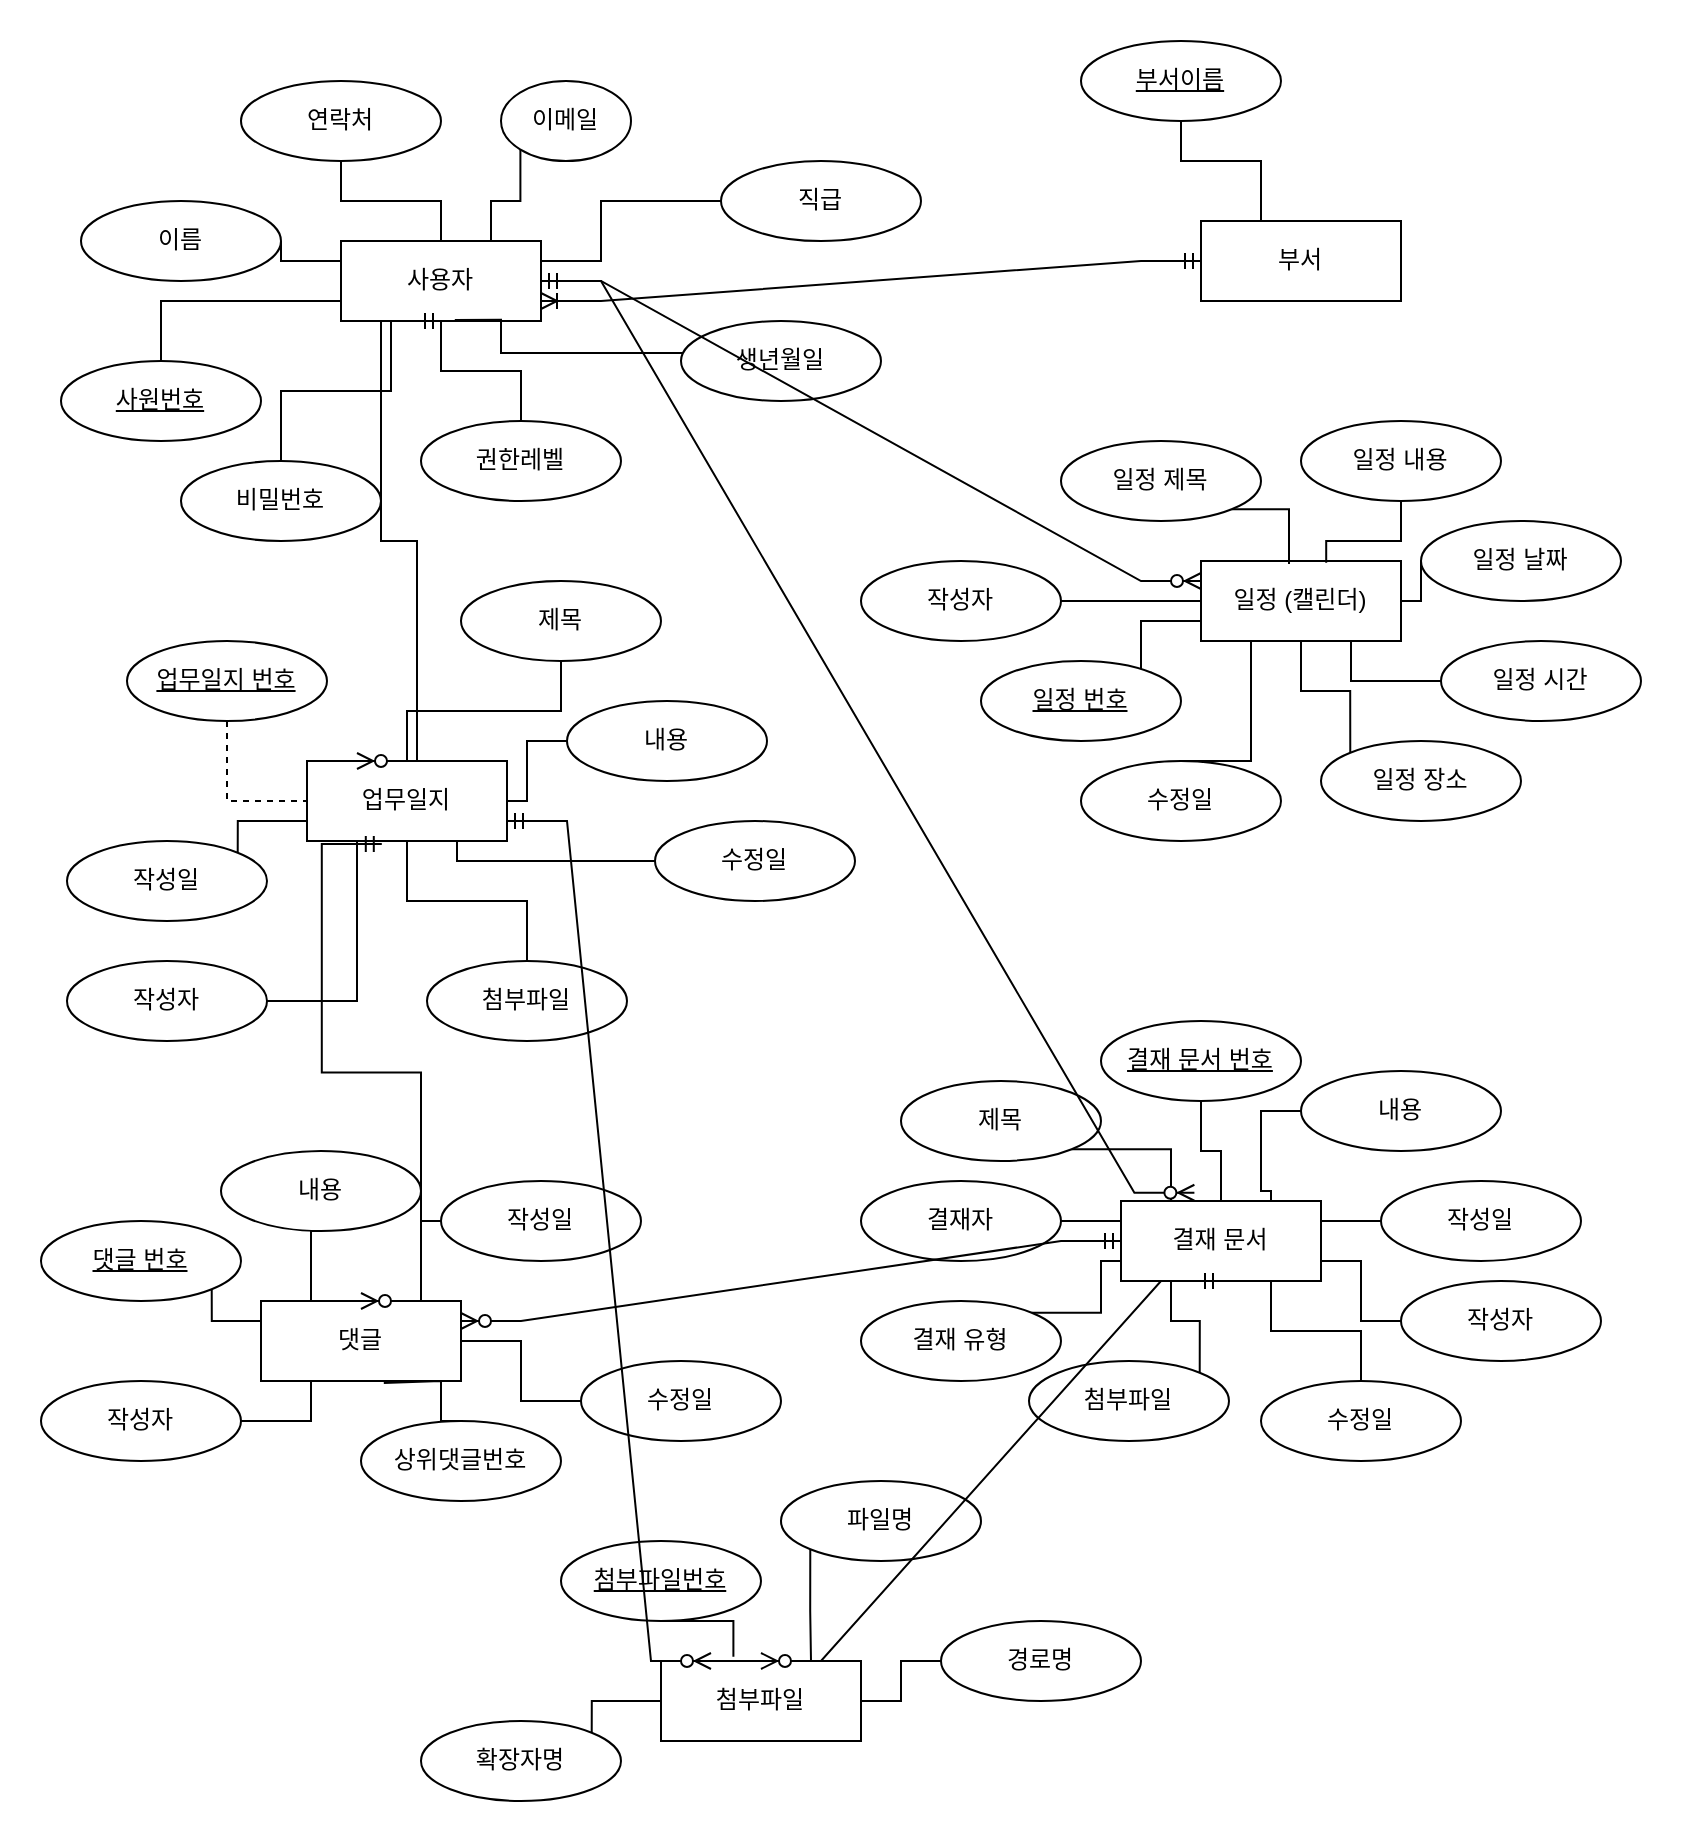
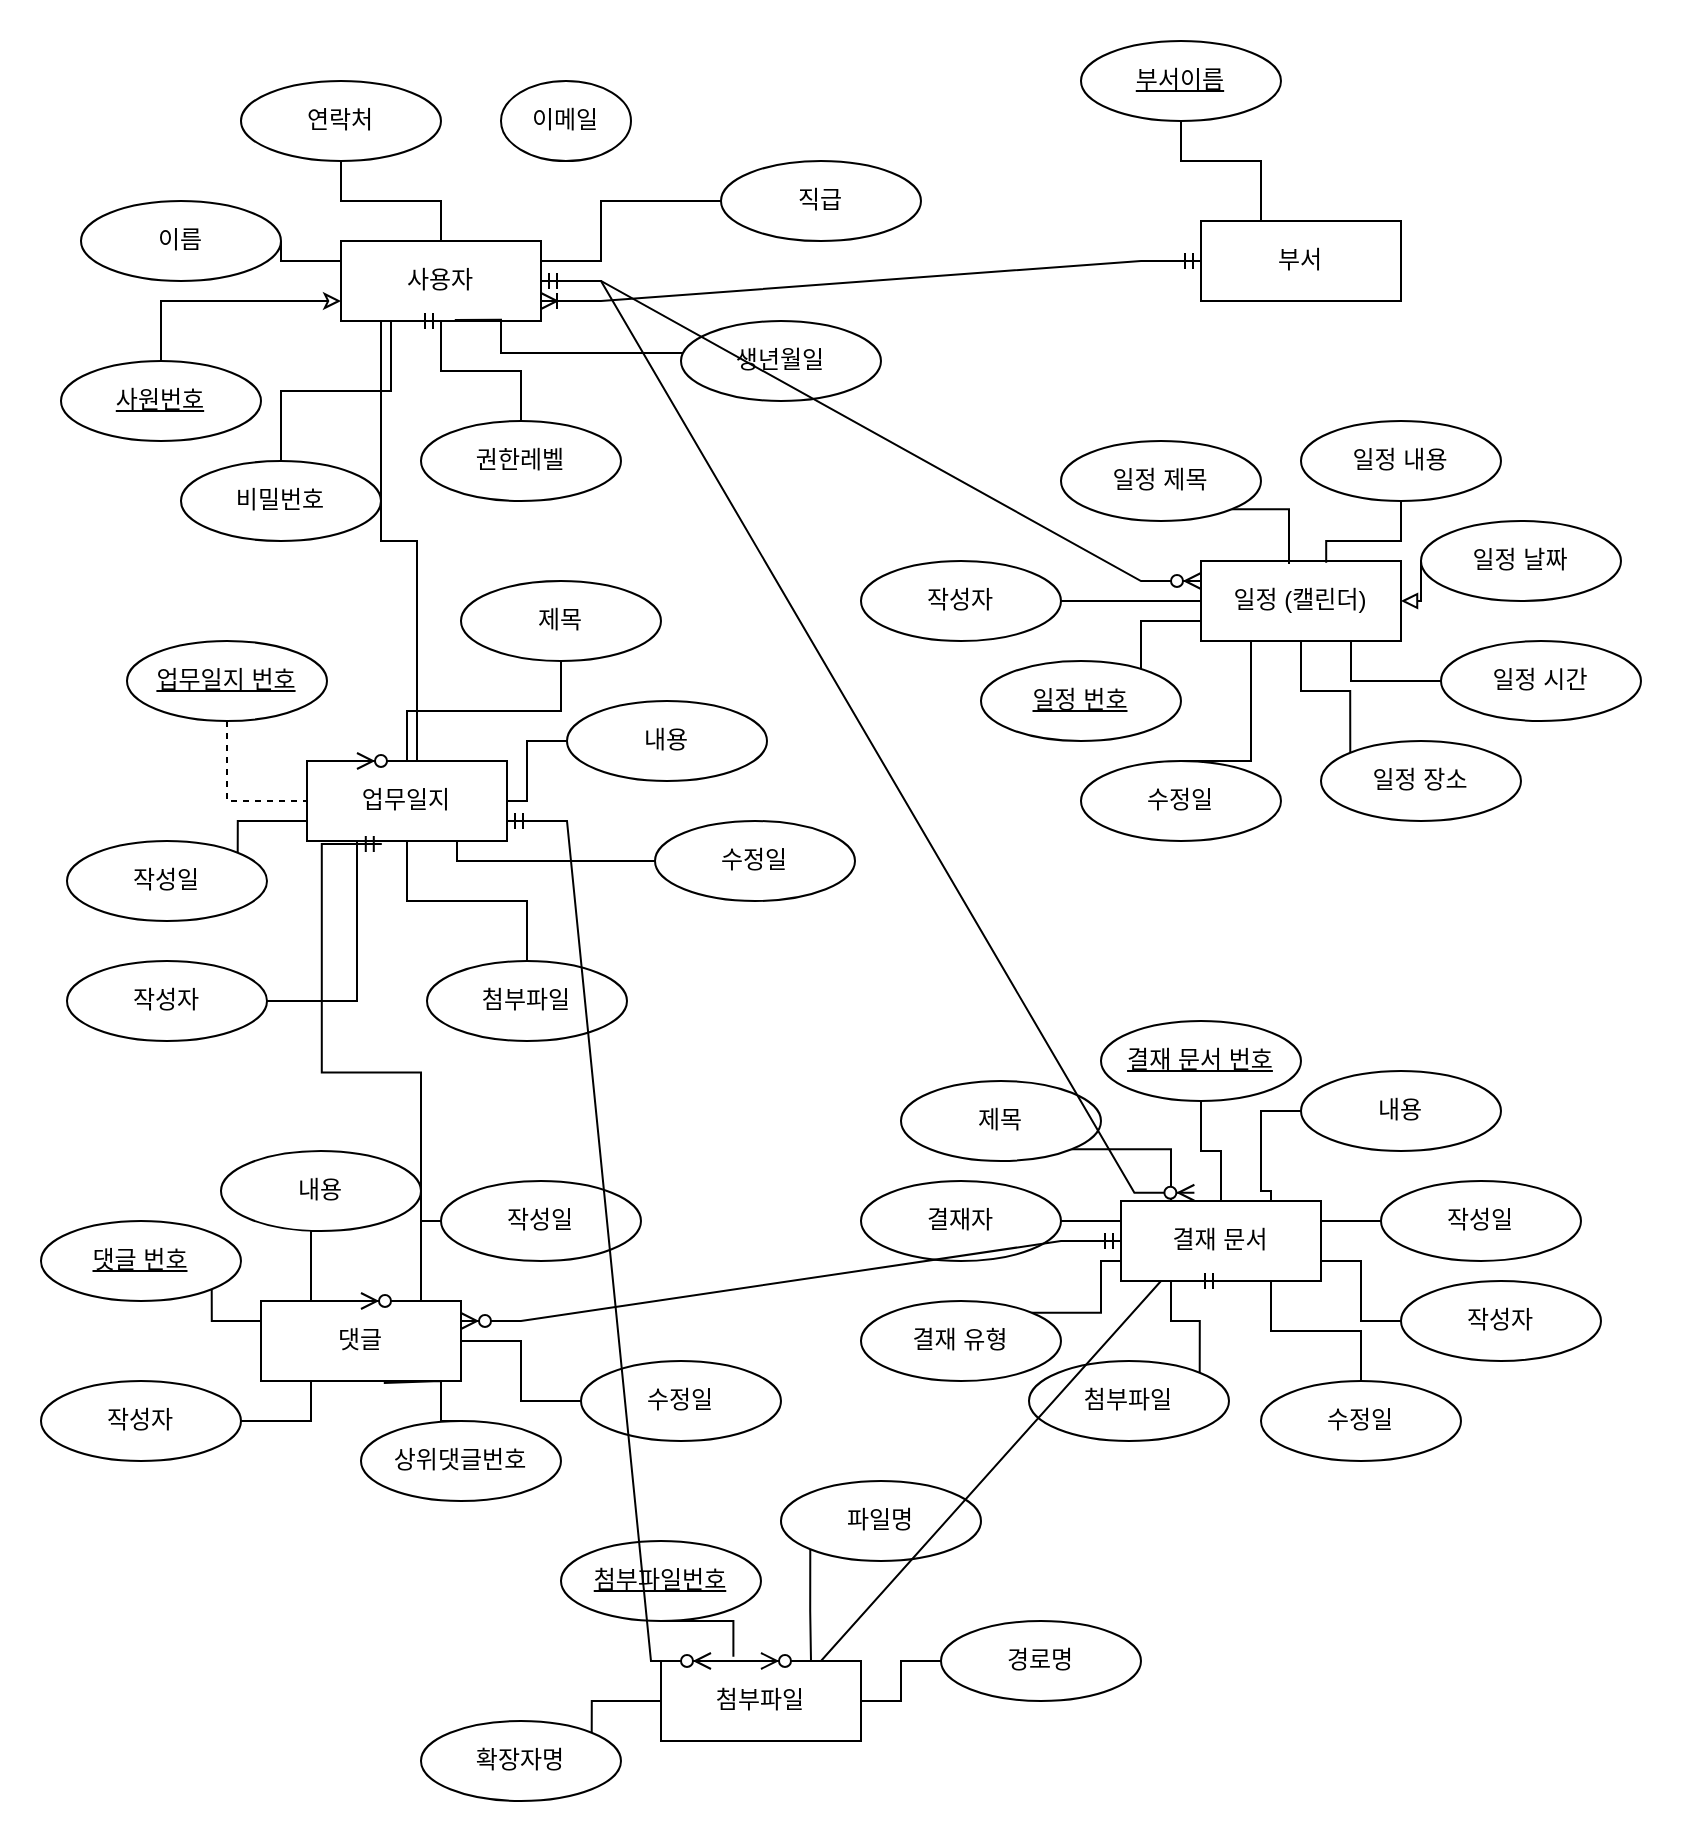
- <mxCell id="78" style="edgeStyle=orthogonalEdgeStyle;rounded=0;orthogonalLoop=1;jettySize=auto;html=1;exitX=0;exitY=1;exitDx=0;exitDy=0;entryX=0.75;entryY=0;entryDx=0;entryDy=0;endArrow=none;endFill=0;" edge="1" parent="1" source="79" target="3"><mxGeometry relative="1" as="geometry" /></mxCell>
- <mxCell id="11" style="edgeStyle=orthogonalEdgeStyle;rounded=0;orthogonalLoop=1;jettySize=auto;html=1;exitX=0.5;exitY=0;exitDx=0;exitDy=0;entryX=0;entryY=0.75;entryDx=0;entryDy=0;endArrow=none;endFill=0;" edge="1" parent="1" source="12" target="3"><mxGeometry relative="1" as="geometry" /></mxCell>
+ <mxCell id="11" style="edgeStyle=orthogonalEdgeStyle;rounded=0;orthogonalLoop=1;jettySize=auto;html=1;exitX=0.5;exitY=0;exitDx=0;exitDy=0;entryX=0;entryY=0.75;entryDx=0;entryDy=0;endArrow=classic;endFill=0;" edge="1" parent="1" source="12" target="3"><mxGeometry relative="1" as="geometry" /></mxCell>
- <mxCell id="38" style="edgeStyle=orthogonalEdgeStyle;rounded=0;orthogonalLoop=1;jettySize=auto;html=1;exitX=0;exitY=0.5;exitDx=0;exitDy=0;entryX=1;entryY=0.5;entryDx=0;entryDy=0;endArrow=none;endFill=0;" edge="1" parent="1" source="39" target="30"><mxGeometry relative="1" as="geometry"><Array as="points"><mxPoint x="710" y="300" /></Array></mxGeometry></mxCell>
+ <mxCell id="38" style="edgeStyle=orthogonalEdgeStyle;rounded=0;orthogonalLoop=1;jettySize=auto;html=1;exitX=0;exitY=0.5;exitDx=0;exitDy=0;entryX=1;entryY=0.5;entryDx=0;entryDy=0;endArrow=block;endFill=0;" edge="1" parent="1" source="39" target="30"><mxGeometry relative="1" as="geometry"><Array as="points"><mxPoint x="710" y="300" /></Array></mxGeometry></mxCell>
